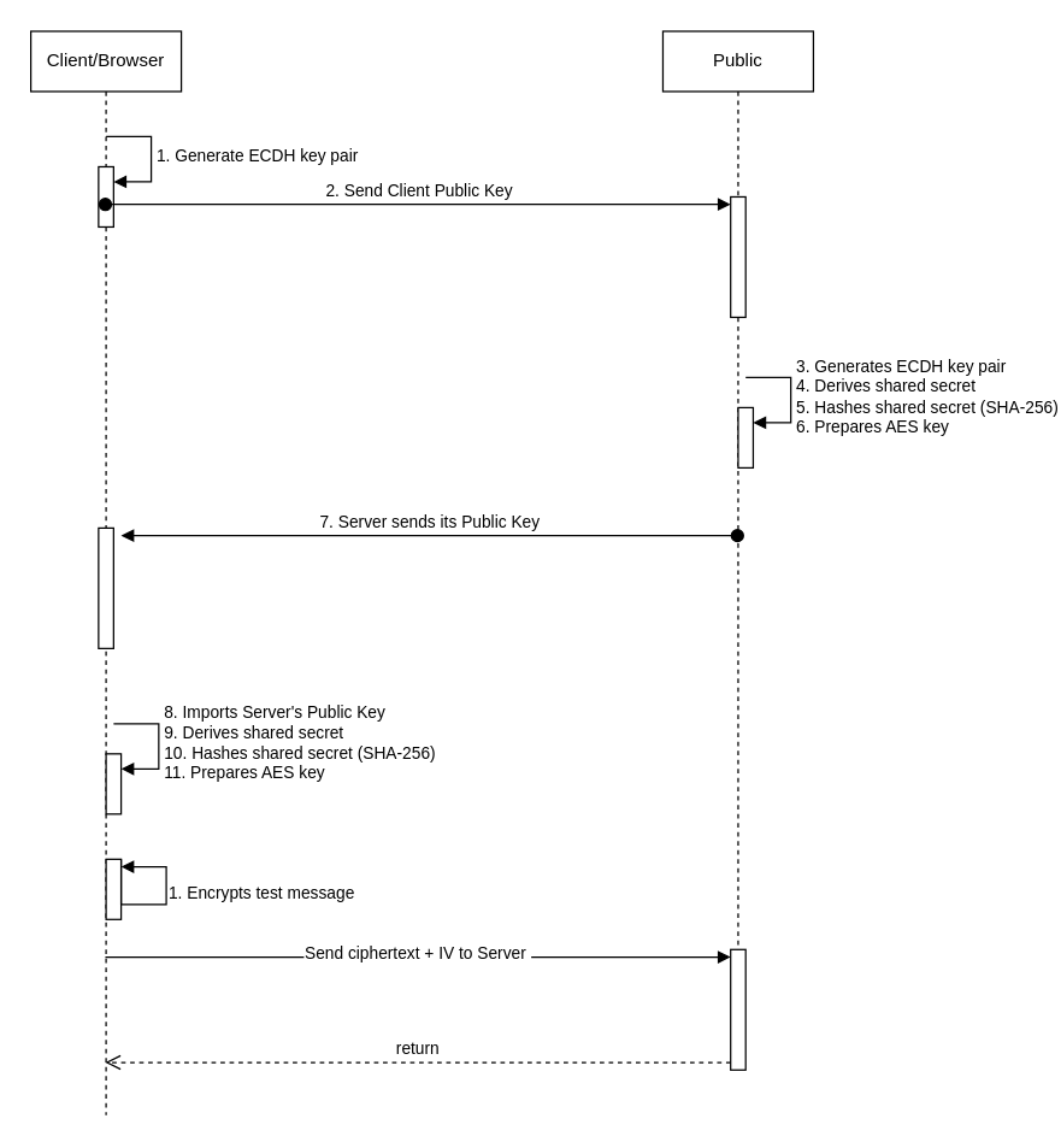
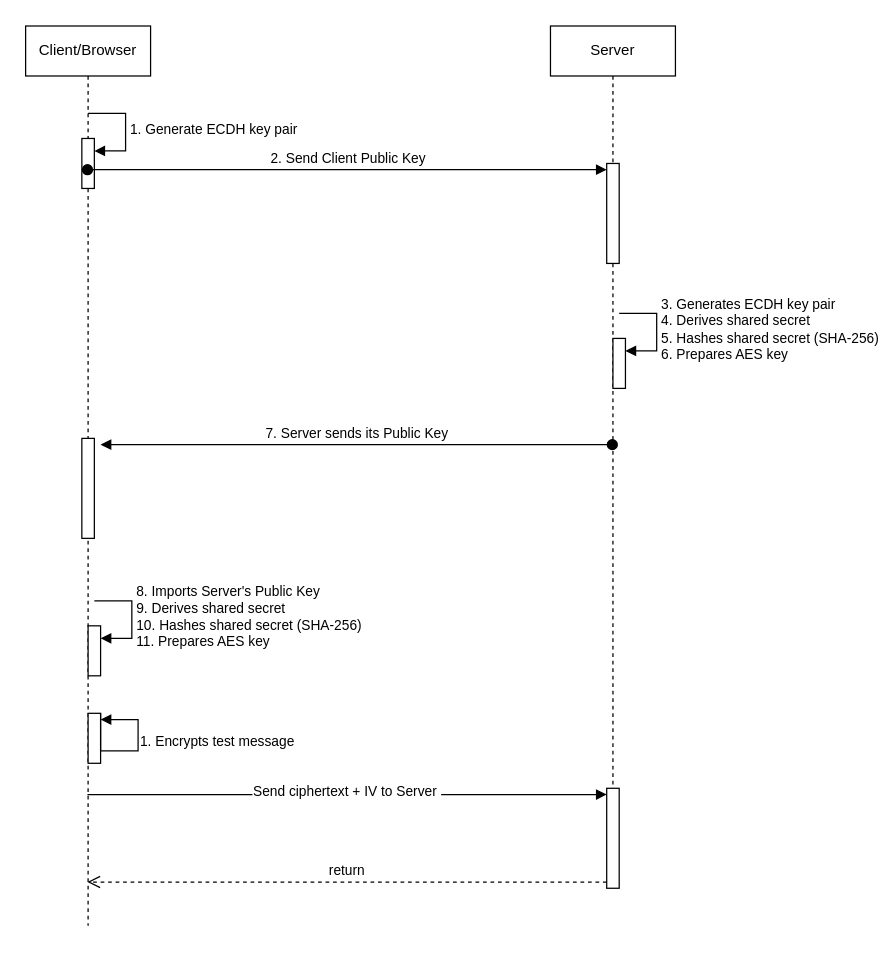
- <mxCell id="10" value="Public" style="shape=umlLifeline;perimeter=lifelinePerimeter;whiteSpace=wrap;html=1;container=1;dropTarget=0;collapsible=0;recursiveResize=0;outlineConnect=0;portConstraint=eastwest;newEdgeStyle={&quot;curved&quot;:0,&quot;rounded&quot;:0};" vertex="1" parent="1"><mxGeometry x="440" y="20" width="100" height="670" as="geometry" /></mxCell>
+ <mxCell id="10" value="Server" style="shape=umlLifeline;perimeter=lifelinePerimeter;whiteSpace=wrap;html=1;container=1;dropTarget=0;collapsible=0;recursiveResize=0;outlineConnect=0;portConstraint=eastwest;newEdgeStyle={&quot;curved&quot;:0,&quot;rounded&quot;:0};" vertex="1" parent="1"><mxGeometry x="440" y="20" width="100" height="670" as="geometry" /></mxCell>
